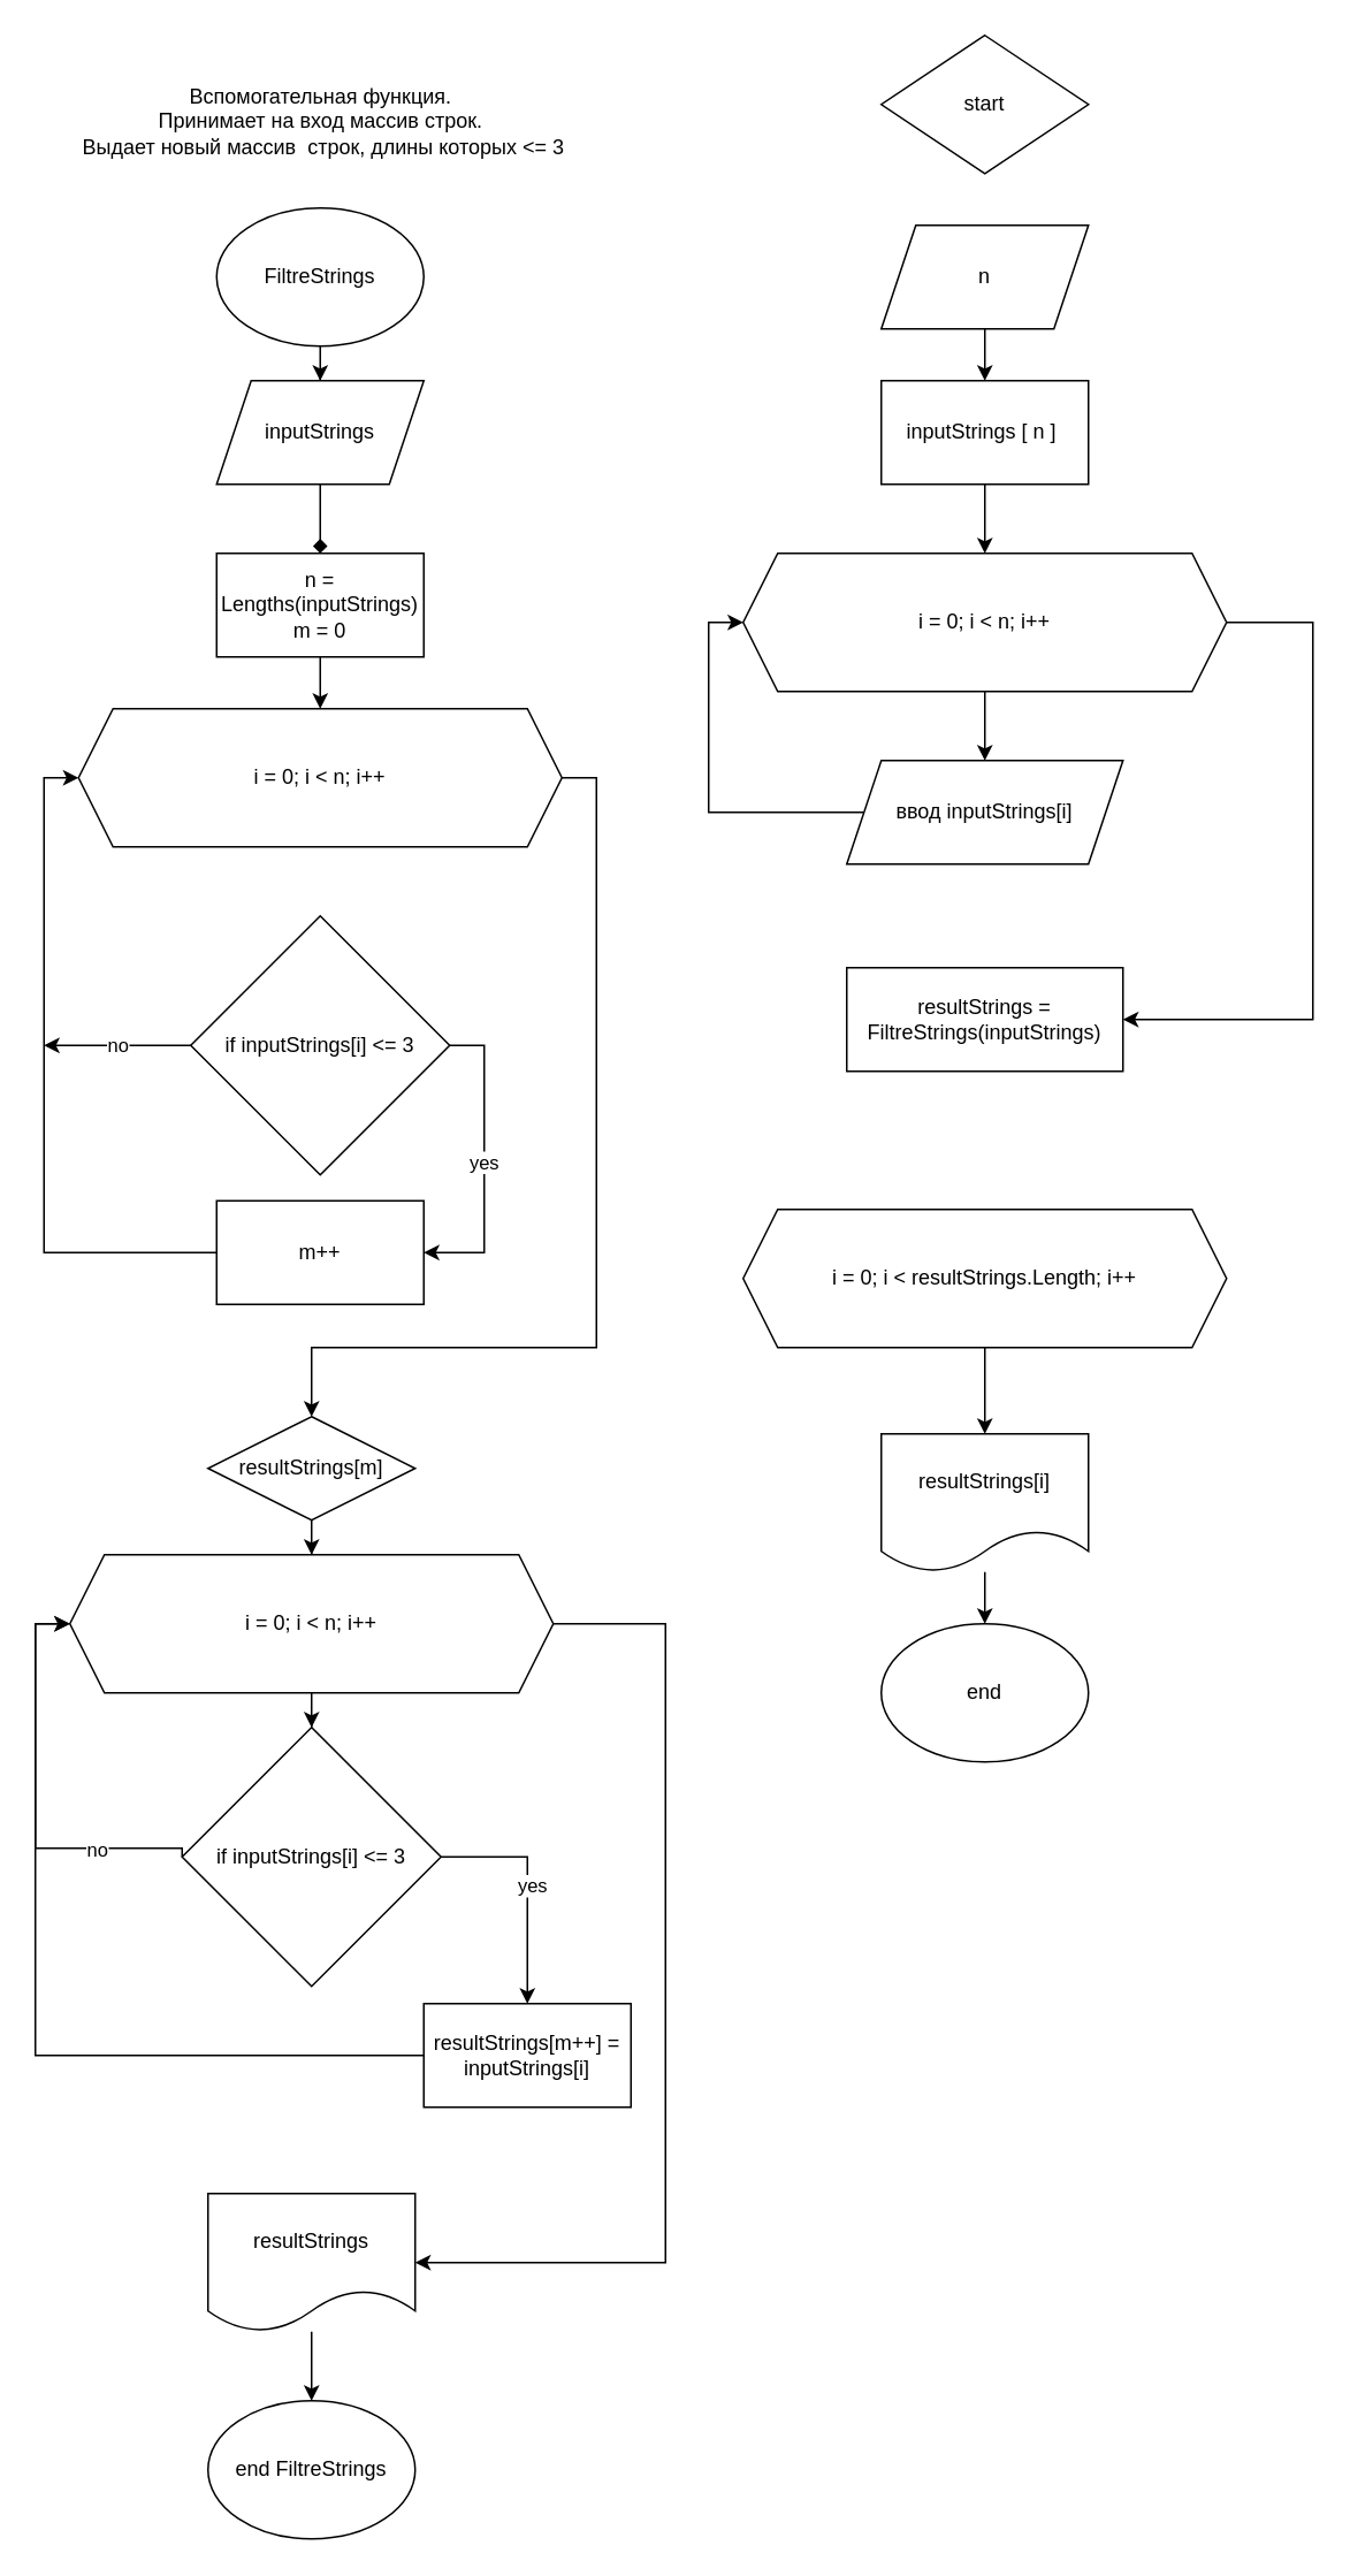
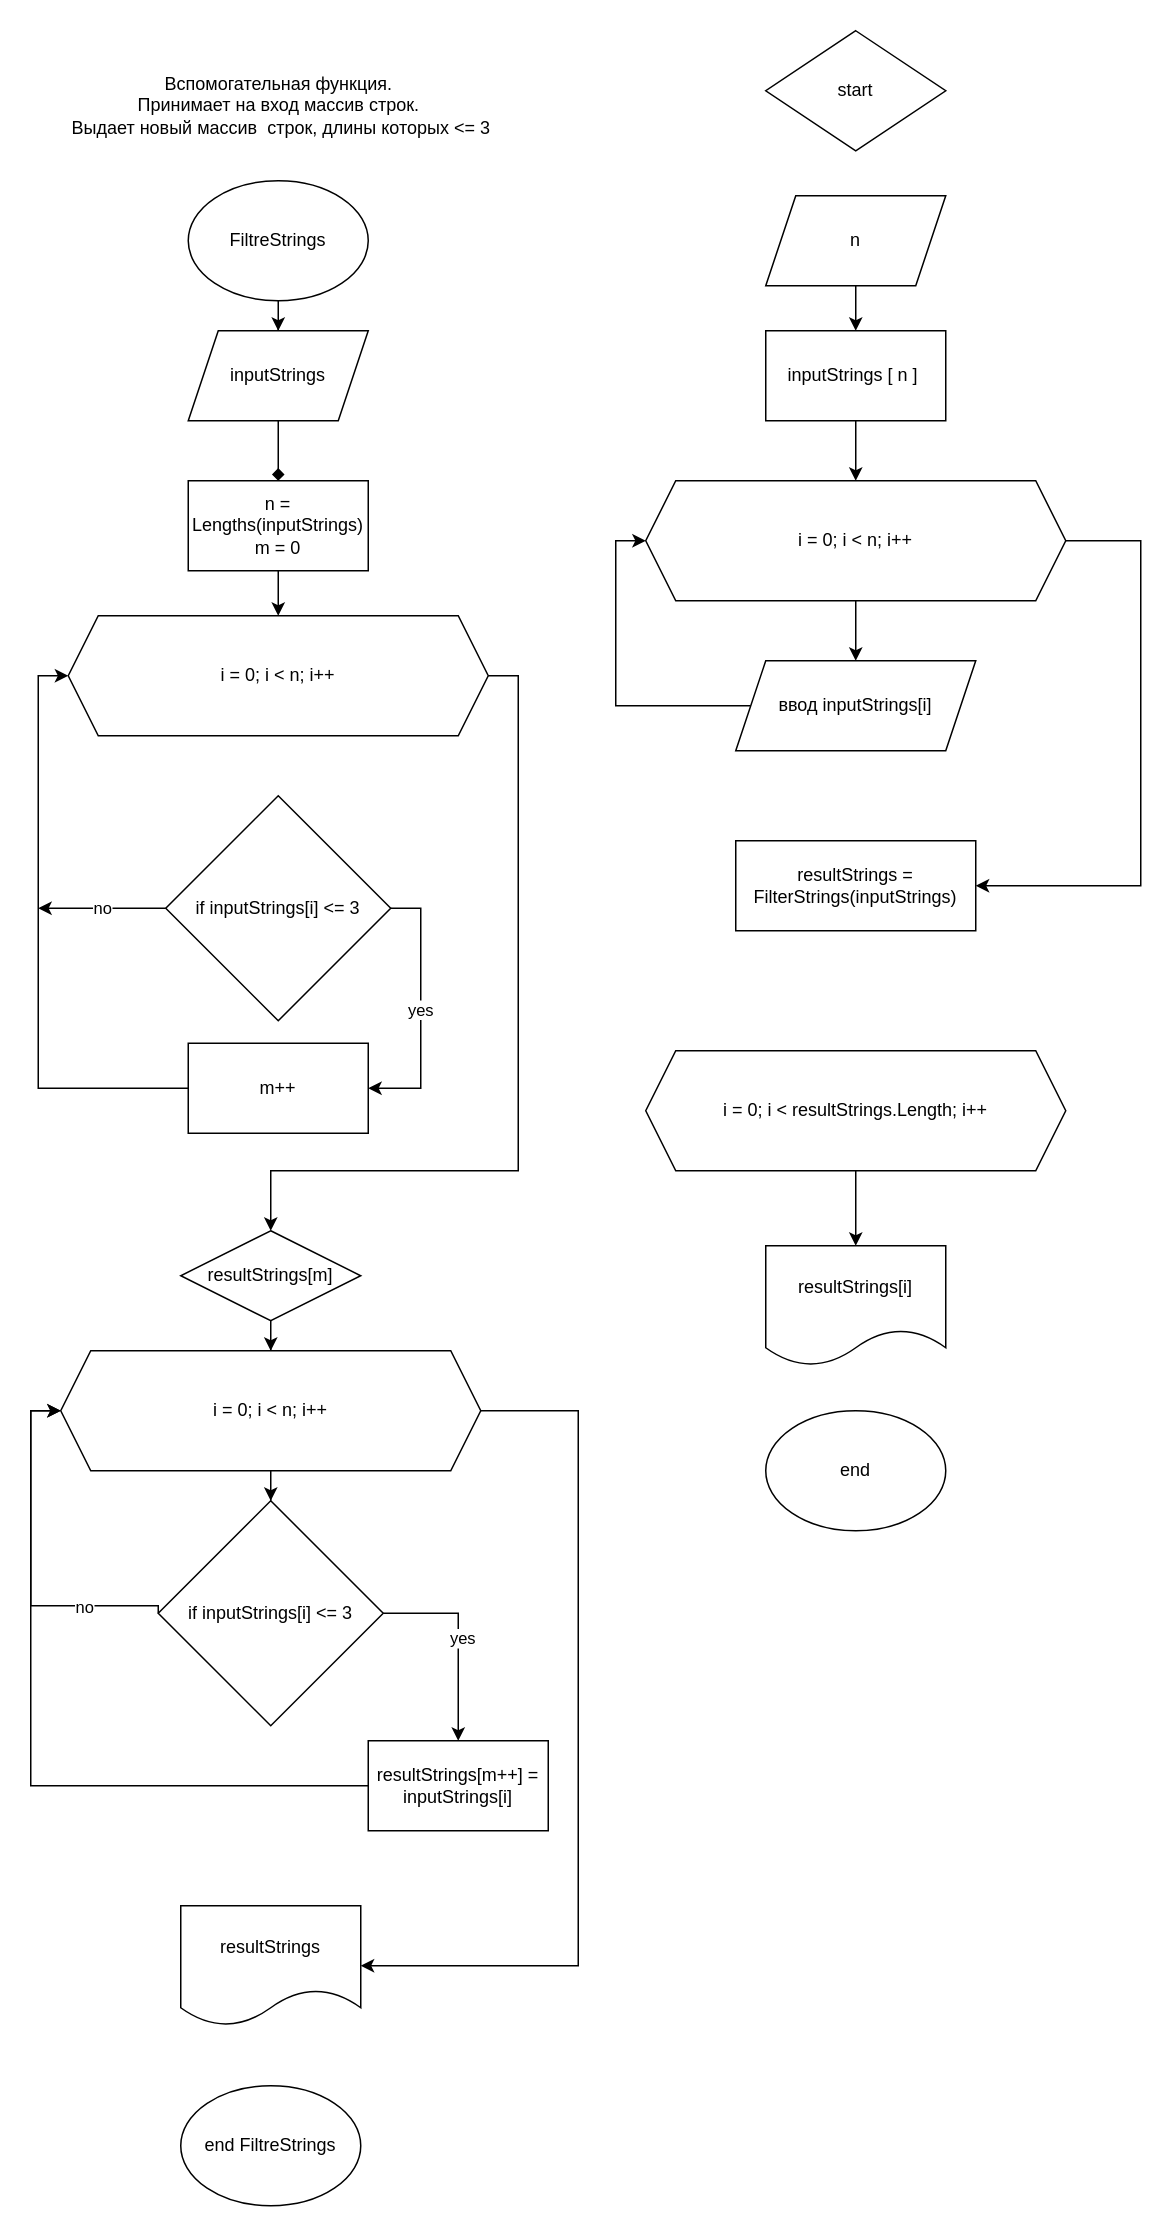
- <mxCell id="12" value="resultStrings = FiltreStrings(inputStrings)" style="rounded=0;whiteSpace=wrap;html=1;" vertex="1" parent="1"><mxGeometry x="490" y="560" width="160" height="60" as="geometry" /></mxCell>
+ <mxCell id="12" value="resultStrings = FilterStrings(inputStrings)" style="rounded=0;whiteSpace=wrap;html=1;" vertex="1" parent="1"><mxGeometry x="490" y="560" width="160" height="60" as="geometry" /></mxCell>
- <mxCell id="42" style="edgeStyle=orthogonalEdgeStyle;rounded=0;orthogonalLoop=1;jettySize=auto;html=1;" edge="1" parent="1" source="43" target="44"><mxGeometry relative="1" as="geometry" /></mxCell>
- <mxCell id="38" style="edgeStyle=orthogonalEdgeStyle;rounded=0;orthogonalLoop=1;jettySize=auto;html=1;" edge="1" parent="1" source="39" target="45"><mxGeometry relative="1" as="geometry" /></mxCell>
